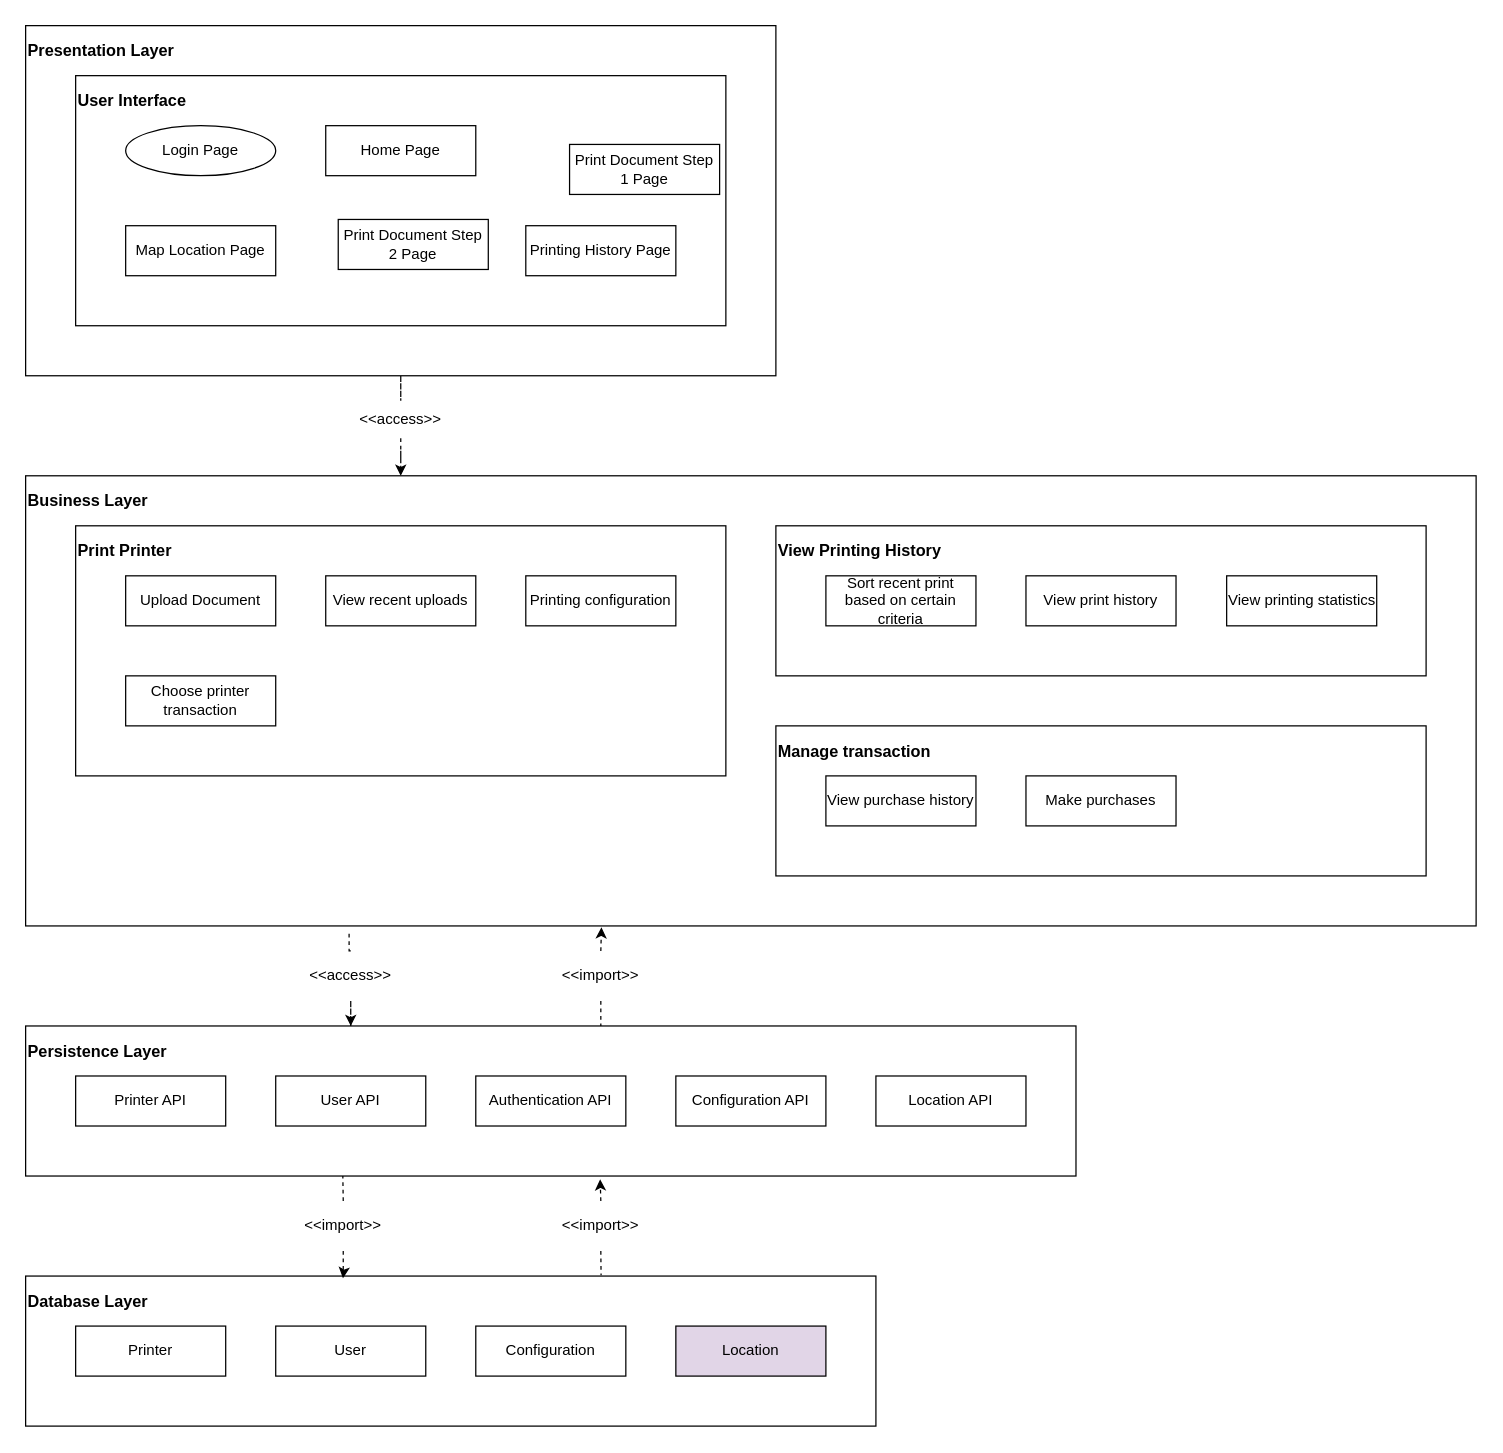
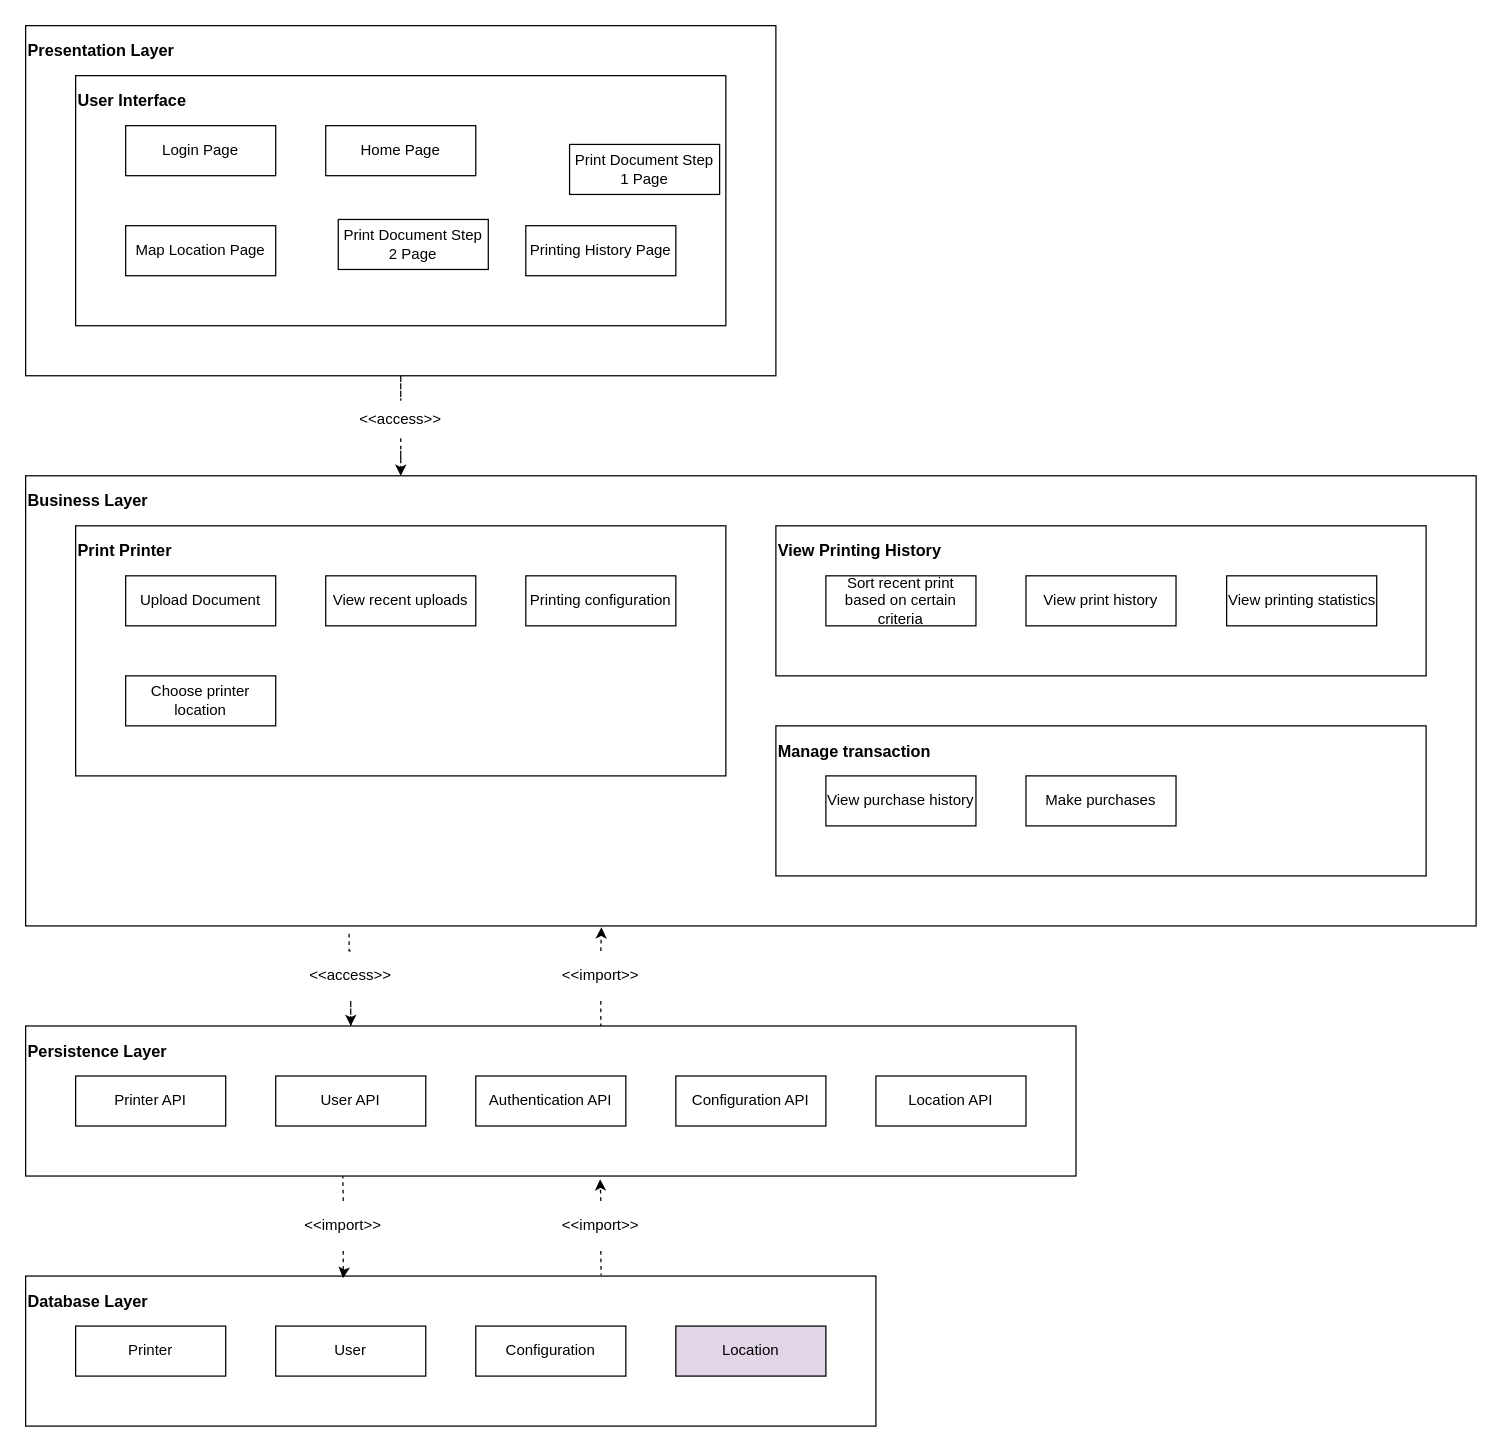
- <mxCell id="11" value="Login Page" style="ellipse;whiteSpace=wrap;html=1;" parent="1" vertex="1"><mxGeometry x="100" y="100" width="120" height="40" as="geometry" /></mxCell>
+ <mxCell id="11" value="Login Page" style="rounded=0;whiteSpace=wrap;html=1;" parent="1" vertex="1"><mxGeometry x="100" y="100" width="120" height="40" as="geometry" /></mxCell>
- <mxCell id="20" value="Choose printer transaction" style="rounded=0;whiteSpace=wrap;html=1;" parent="1" vertex="1"><mxGeometry x="100" y="540" width="120" height="40" as="geometry" /></mxCell>
+ <mxCell id="20" value="Choose printer location" style="rounded=0;whiteSpace=wrap;html=1;" parent="1" vertex="1"><mxGeometry x="100" y="540" width="120" height="40" as="geometry" /></mxCell>
